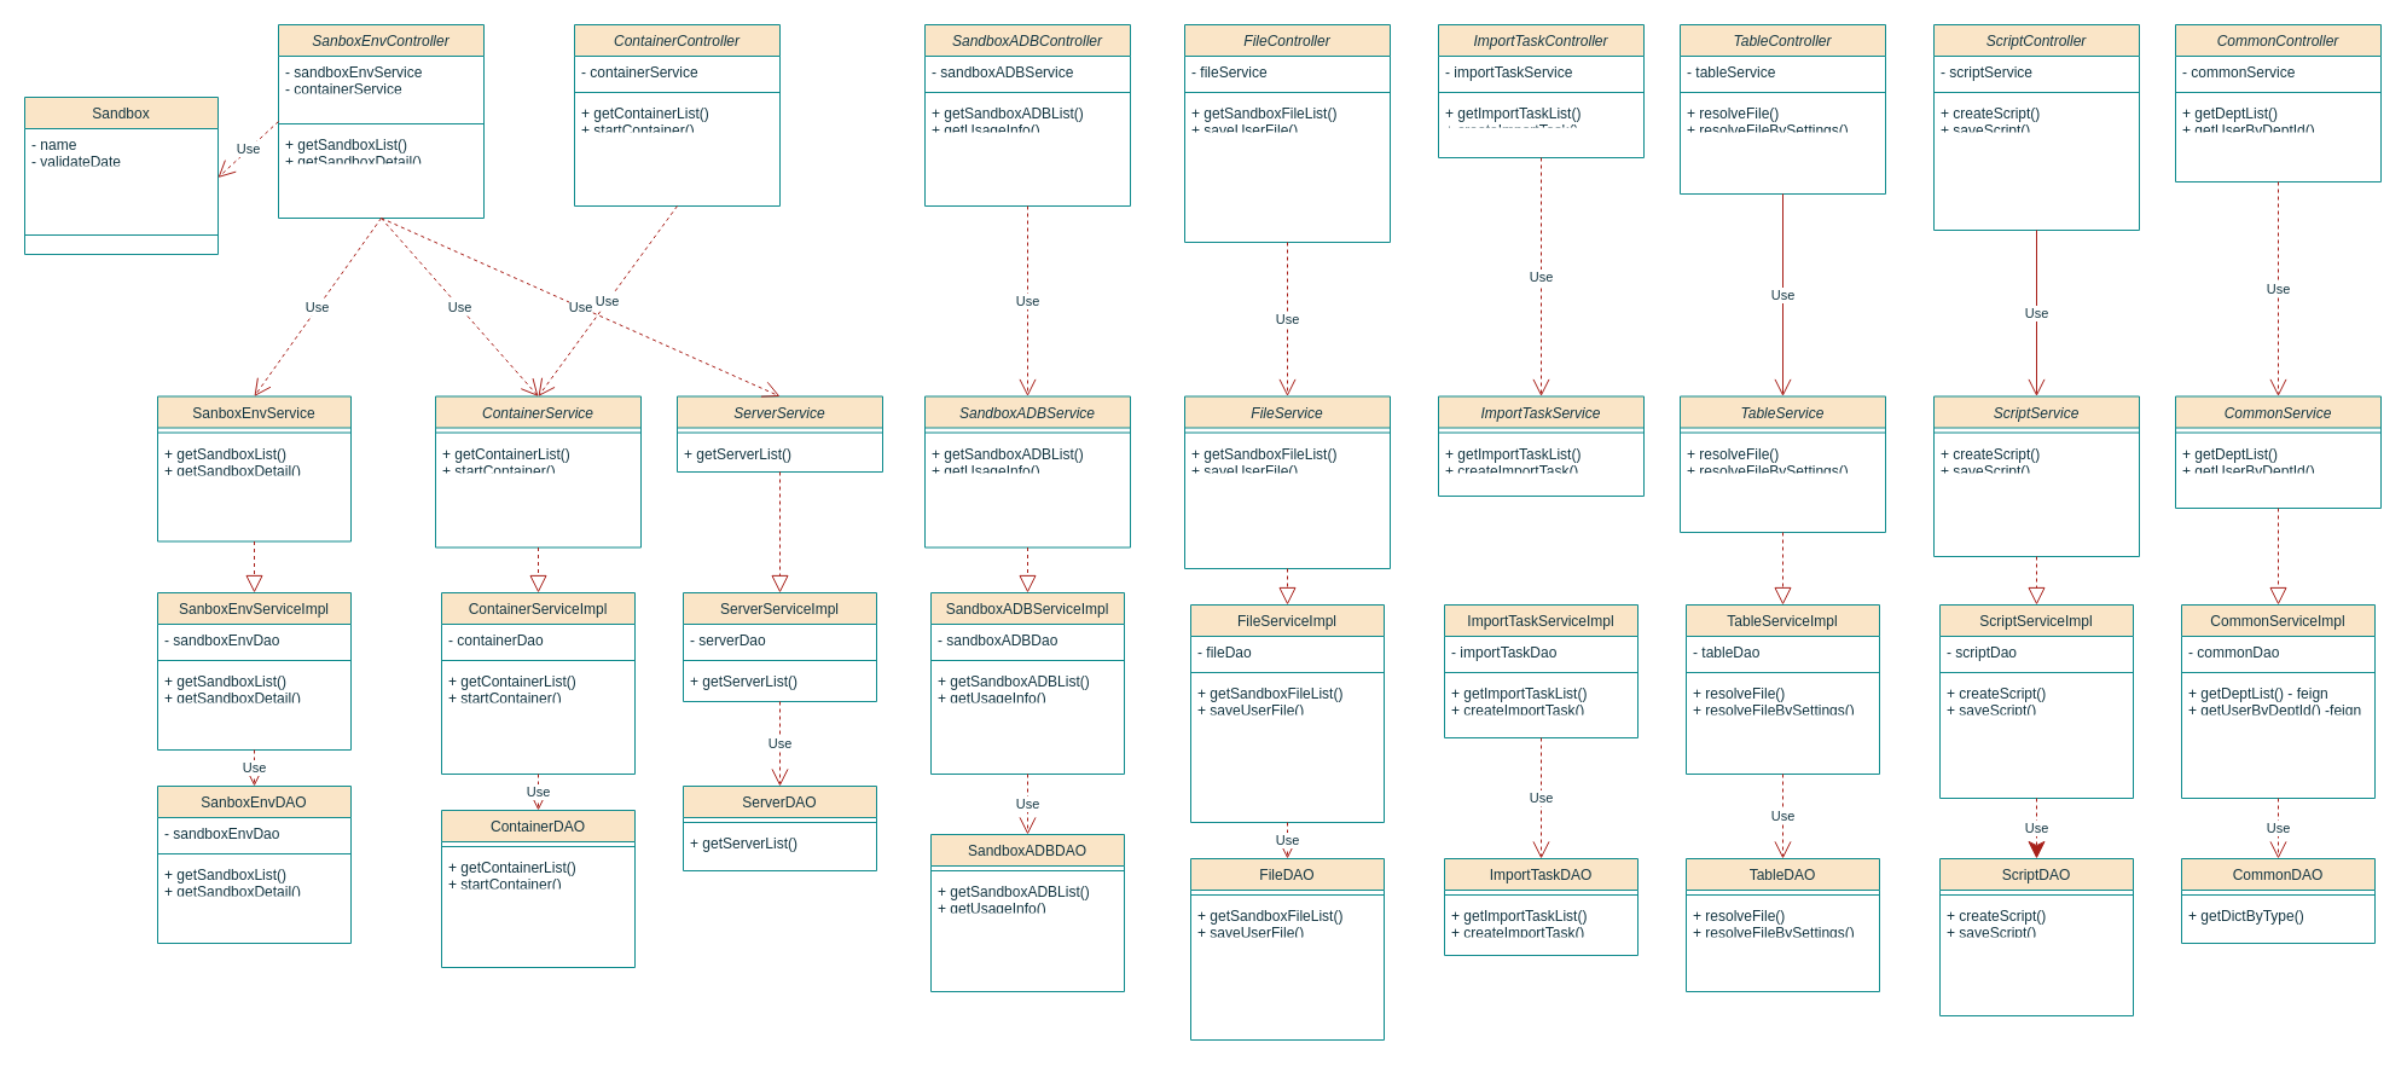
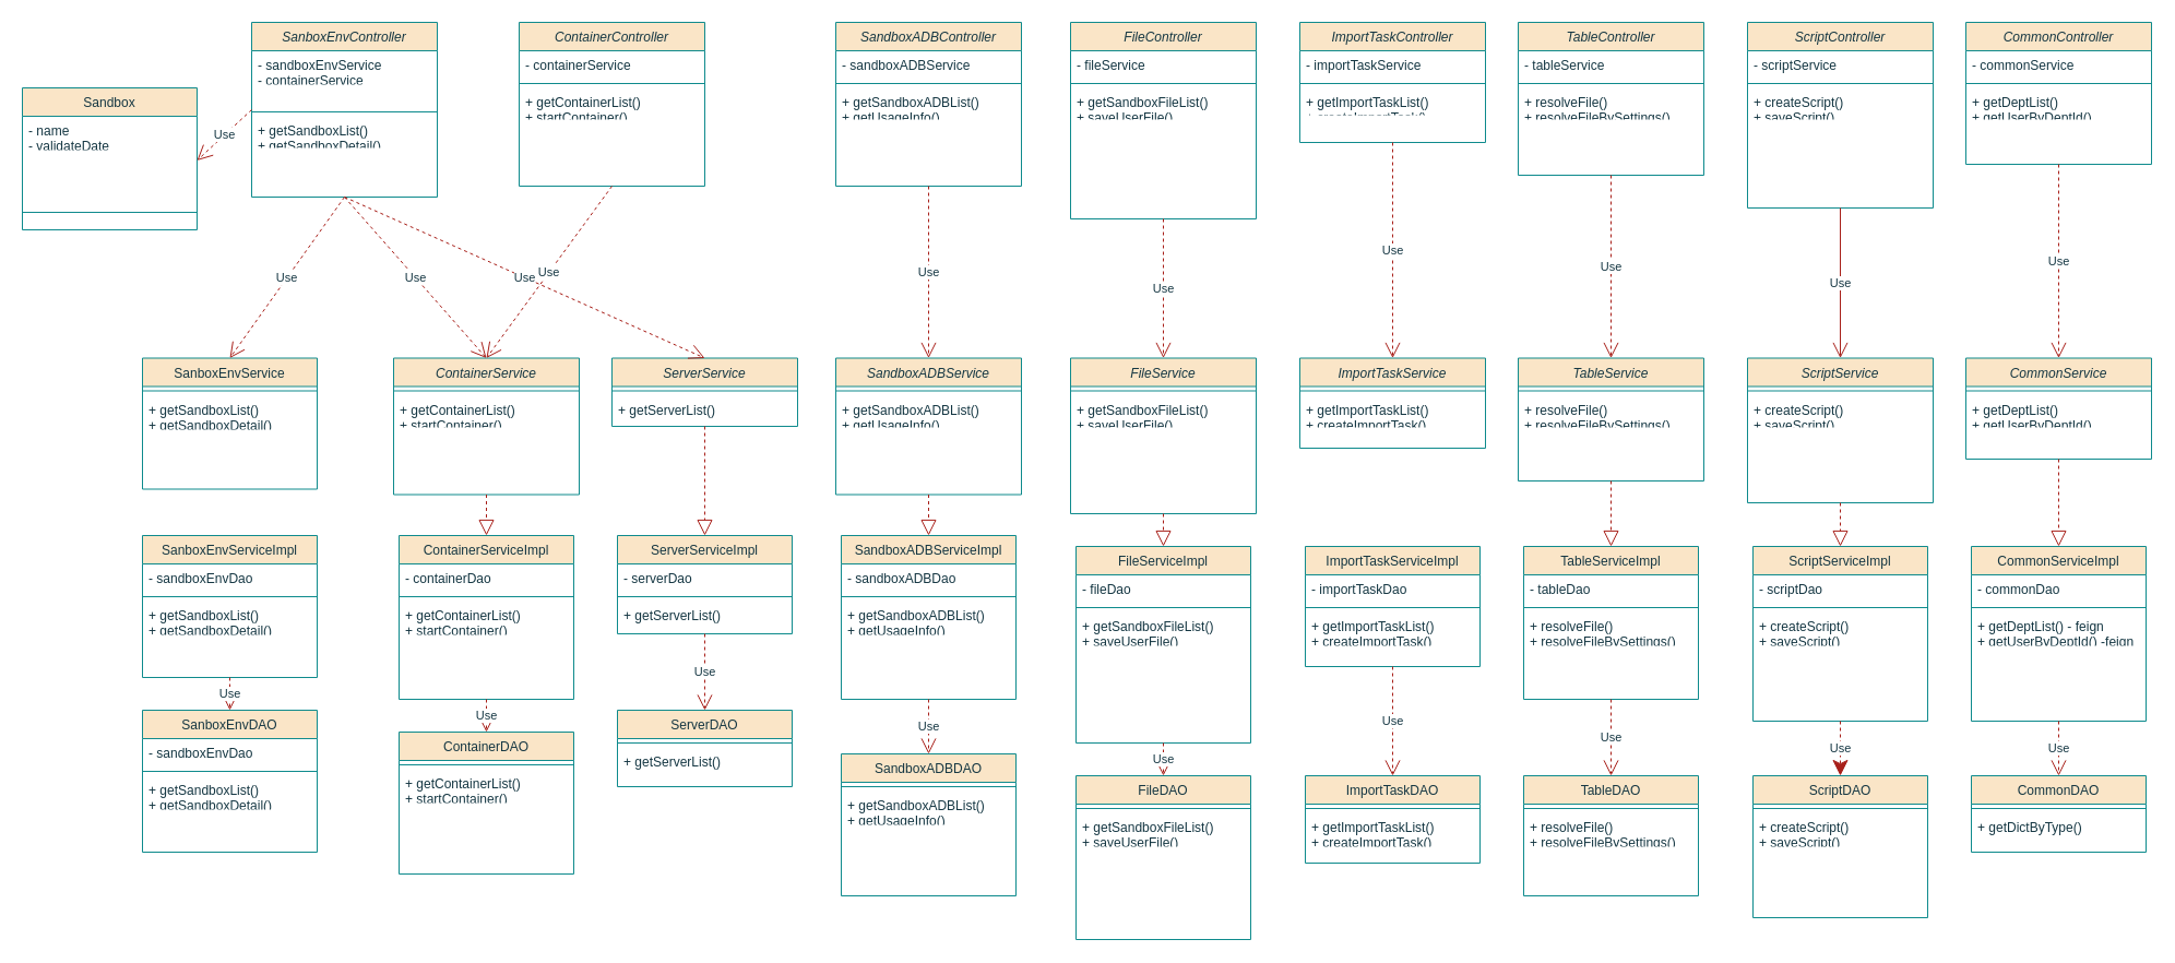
- <mxCell id="121" value="Use" style="endArrow=open;endSize=12;dashed=0;html=1;rounded=0;strokeColor=#A8201A;fontColor=#143642;fillColor=#FAE5C7;entryX=0.5;entryY=0;entryDx=0;entryDy=0;exitX=0.5;exitY=1;exitDx=0;exitDy=0;" edge="1" parent="1" source="107" target="111"><mxGeometry width="160" relative="1" as="geometry"><mxPoint x="1270" y="180" as="sourcePoint" /><mxPoint x="1270" y="338" as="targetPoint" /></mxGeometry></mxCell>
+ <mxCell id="121" value="Use" style="endArrow=open;endSize=12;dashed=1;html=1;rounded=0;strokeColor=#A8201A;fontColor=#143642;fillColor=#FAE5C7;entryX=0.5;entryY=0;entryDx=0;entryDy=0;exitX=0.5;exitY=1;exitDx=0;exitDy=0;" edge="1" parent="1" source="107" target="111"><mxGeometry width="160" relative="1" as="geometry"><mxPoint x="1270" y="180" as="sourcePoint" /><mxPoint x="1270" y="338" as="targetPoint" /></mxGeometry></mxCell>
- <mxCell id="19" value="" style="endArrow=block;dashed=1;endFill=0;endSize=12;html=1;rounded=0;strokeColor=#A8201A;fontColor=#143642;fillColor=#FAE5C7;exitX=0.5;exitY=1;exitDx=0;exitDy=0;entryX=0.5;entryY=0;entryDx=0;entryDy=0;" edge="1" parent="1" source="7" target="10"><mxGeometry width="160" relative="1" as="geometry"><mxPoint x="400" y="390" as="sourcePoint" /><mxPoint x="300" y="390" as="targetPoint" /></mxGeometry></mxCell>
